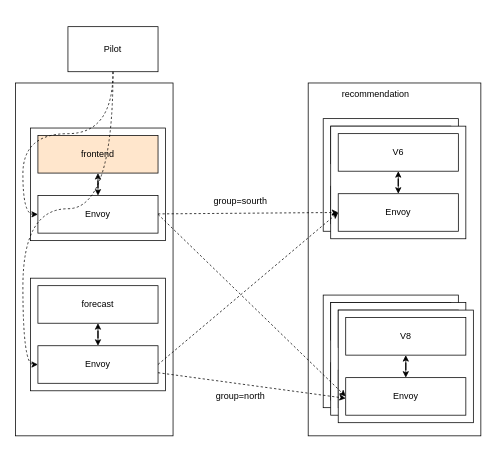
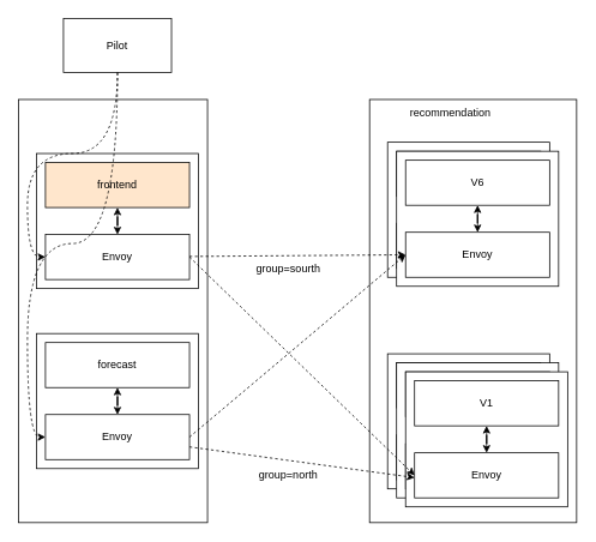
- <mxCell id="4" value="Pilot" style="rounded=0;whiteSpace=wrap;html=1;" vertex="1" parent="1"><mxGeometry x="90" y="35" width="120" height="60" as="geometry" /></mxCell>
+ <mxCell id="4" value="Pilot" style="rounded=0;whiteSpace=wrap;html=1;" vertex="1" parent="1"><mxGeometry x="70" y="20" width="120" height="60" as="geometry" /></mxCell>
- <mxCell id="40" value="group=sourth" style="text;html=1;strokeColor=none;fillColor=none;align=center;verticalAlign=middle;whiteSpace=wrap;rounded=0;" vertex="1" parent="1"><mxGeometry x="260" y="257.5" width="120" height="20" as="geometry" /></mxCell>
+ <mxCell id="40" value="group=sourth" style="text;html=1;strokeColor=none;fillColor=none;align=center;verticalAlign=middle;whiteSpace=wrap;rounded=0;" vertex="1" parent="1"><mxGeometry x="260" y="287.5" width="120" height="20" as="geometry" /></mxCell>
- <mxCell id="24" value="V8" style="rounded=0;whiteSpace=wrap;html=1;" vertex="1" parent="1"><mxGeometry x="460" y="422.5" width="160" height="50" as="geometry" /></mxCell>
+ <mxCell id="24" value="V1" style="rounded=0;whiteSpace=wrap;html=1;" vertex="1" parent="1"><mxGeometry x="460" y="422.5" width="160" height="50" as="geometry" /></mxCell>
